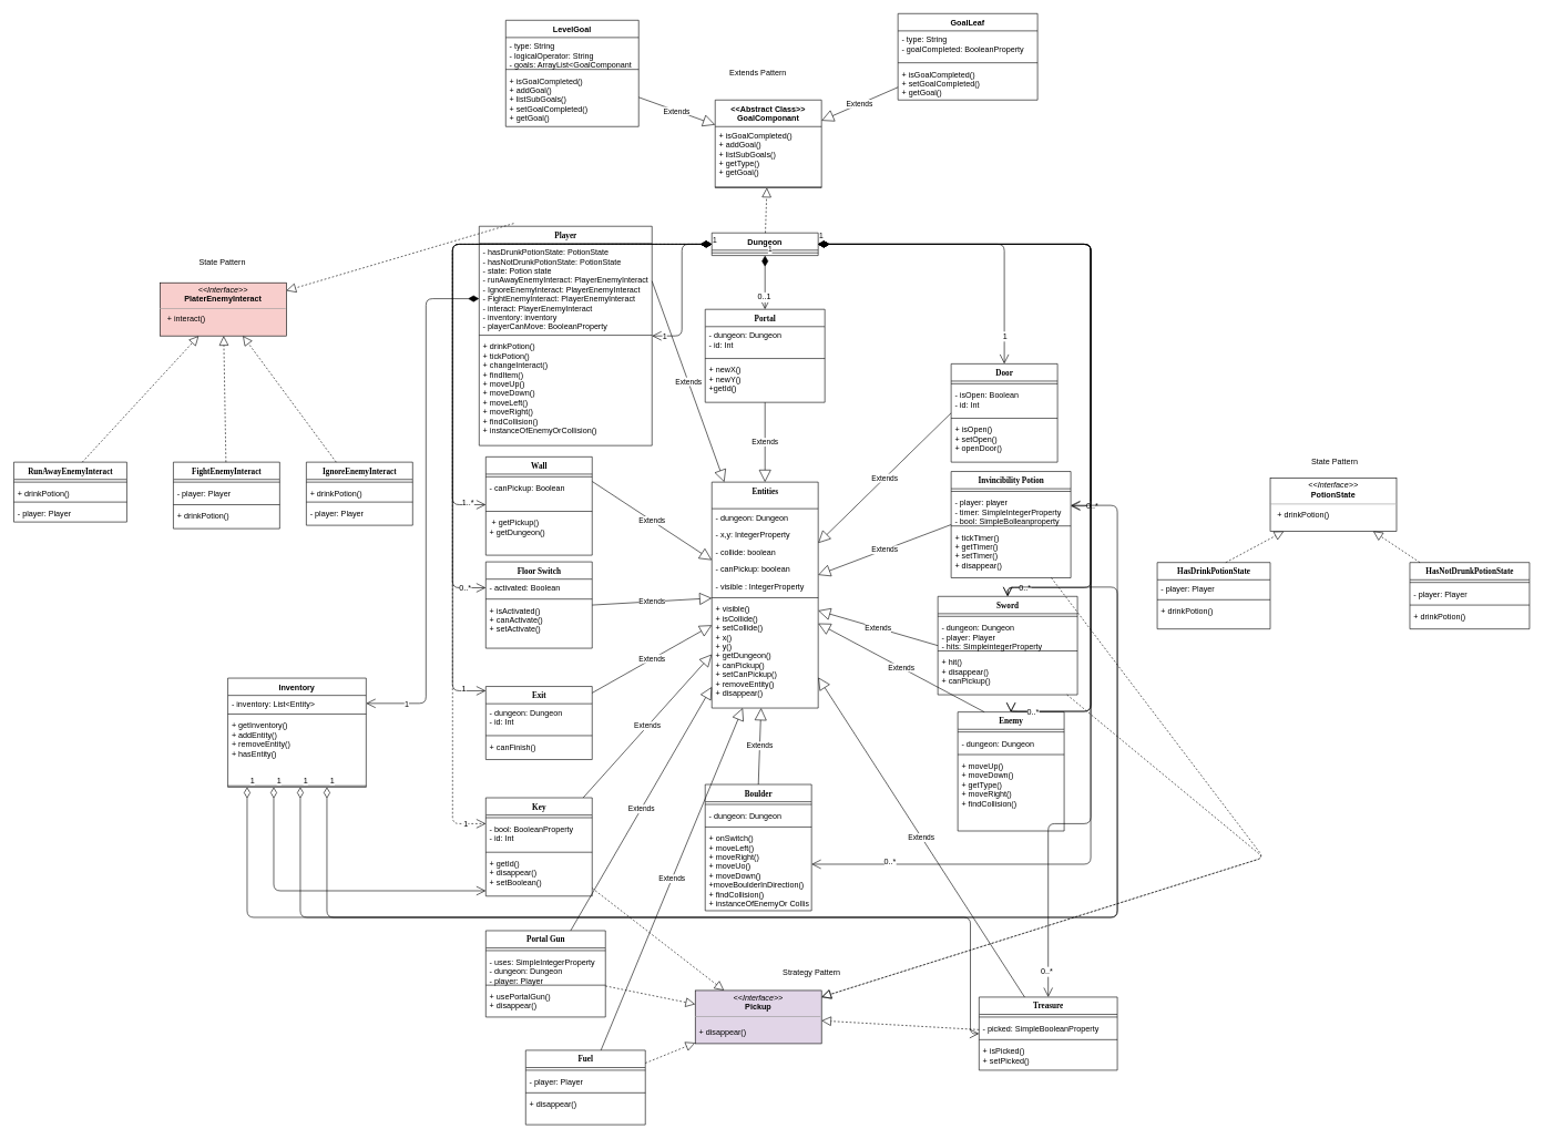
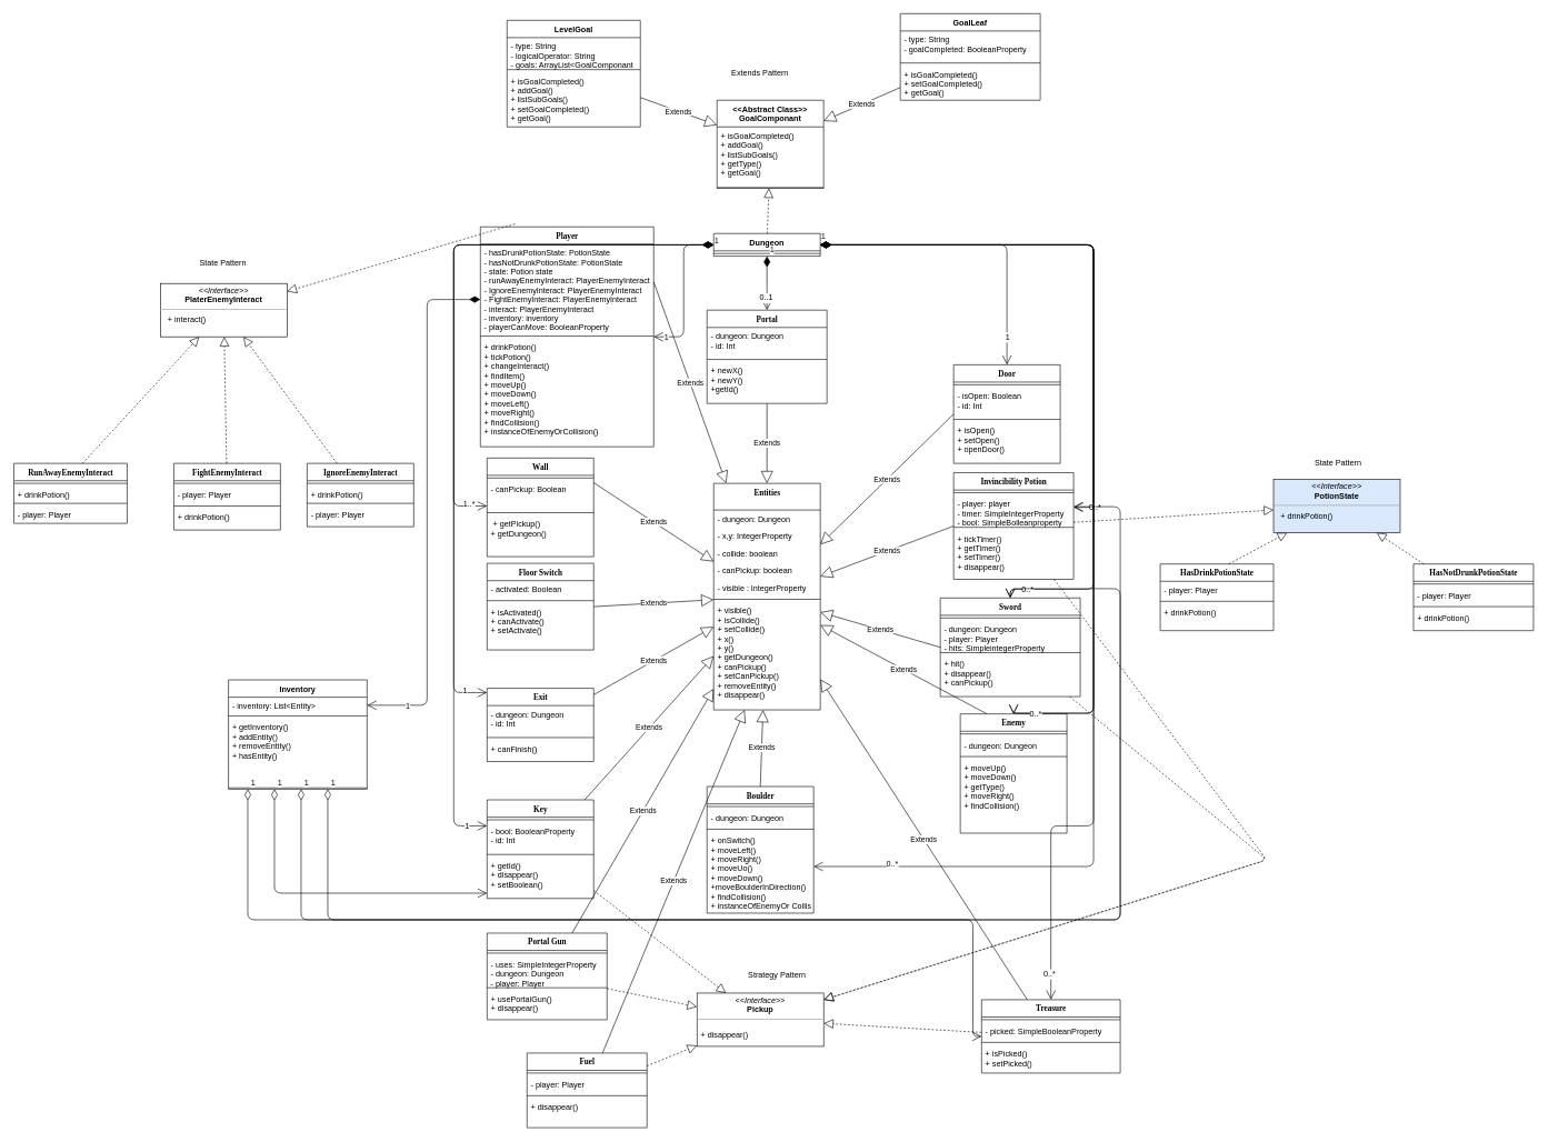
- <mxCell id="122" value="&lt;p style=&quot;margin: 0px ; margin-top: 4px ; text-align: center&quot;&gt;&lt;i&gt;&amp;lt;&amp;lt;Interface&amp;gt;&amp;gt;&lt;/i&gt;&lt;br&gt;&lt;b&gt;PlaterEnemyInteract&lt;/b&gt;&lt;/p&gt;&lt;hr size=&quot;1&quot;&gt;&lt;p style=&quot;margin: 0px ; margin-left: 4px&quot;&gt;&lt;/p&gt;&lt;p style=&quot;margin: 0px ; margin-left: 4px&quot;&gt;&lt;br&gt;&lt;/p&gt;" style="verticalAlign=top;align=left;overflow=fill;fontSize=12;fontFamily=Helvetica;html=1;fillColor=#f8cecc;" parent="1" vertex="1"><mxGeometry x="240" y="425" width="190" height="80" as="geometry" /></mxCell>
+ <mxCell id="122" value="&lt;p style=&quot;margin: 0px ; margin-top: 4px ; text-align: center&quot;&gt;&lt;i&gt;&amp;lt;&amp;lt;Interface&amp;gt;&amp;gt;&lt;/i&gt;&lt;br&gt;&lt;b&gt;PlaterEnemyInteract&lt;/b&gt;&lt;/p&gt;&lt;hr size=&quot;1&quot;&gt;&lt;p style=&quot;margin: 0px ; margin-left: 4px&quot;&gt;&lt;/p&gt;&lt;p style=&quot;margin: 0px ; margin-left: 4px&quot;&gt;&lt;br&gt;&lt;/p&gt;" style="verticalAlign=top;align=left;overflow=fill;fontSize=12;fontFamily=Helvetica;html=1;" parent="1" vertex="1"><mxGeometry x="240" y="425" width="190" height="80" as="geometry" /></mxCell>
- <mxCell id="136" value="&lt;p style=&quot;margin: 0px ; margin-top: 4px ; text-align: center&quot;&gt;&lt;i&gt;&amp;lt;&amp;lt;Interface&amp;gt;&amp;gt;&lt;/i&gt;&lt;br&gt;&lt;b&gt;PotionState&lt;/b&gt;&lt;/p&gt;&lt;hr size=&quot;1&quot;&gt;&lt;p style=&quot;margin: 0px ; margin-left: 4px&quot;&gt;&lt;/p&gt;&lt;p style=&quot;margin: 0px ; margin-left: 4px&quot;&gt;&lt;br&gt;&lt;/p&gt;" style="verticalAlign=top;align=left;overflow=fill;fontSize=12;fontFamily=Helvetica;html=1;" parent="1" vertex="1"><mxGeometry x="1910" y="719" width="190" height="80" as="geometry" /></mxCell>
+ <mxCell id="136" value="&lt;p style=&quot;margin: 0px ; margin-top: 4px ; text-align: center&quot;&gt;&lt;i&gt;&amp;lt;&amp;lt;Interface&amp;gt;&amp;gt;&lt;/i&gt;&lt;br&gt;&lt;b&gt;PotionState&lt;/b&gt;&lt;/p&gt;&lt;hr size=&quot;1&quot;&gt;&lt;p style=&quot;margin: 0px ; margin-left: 4px&quot;&gt;&lt;/p&gt;&lt;p style=&quot;margin: 0px ; margin-left: 4px&quot;&gt;&lt;br&gt;&lt;/p&gt;" style="verticalAlign=top;align=left;overflow=fill;fontSize=12;fontFamily=Helvetica;html=1;fillColor=#dae8fc;" parent="1" vertex="1"><mxGeometry x="1910" y="719" width="190" height="80" as="geometry" /></mxCell>
+ <mxCell id="139" value="" style="endArrow=block;dashed=1;endFill=0;endSize=12;html=1;" parent="1" source="62" target="136" edge="1"><mxGeometry width="160" relative="1" as="geometry"><mxPoint x="1803.02" y="720" as="sourcePoint" /><mxPoint x="1978.134" y="530" as="targetPoint" /></mxGeometry></mxCell>
- <mxCell id="87" value="1" style="endArrow=open;html=1;endSize=12;startArrow=diamondThin;startSize=14;startFill=1;edgeStyle=orthogonalEdgeStyle;align=left;verticalAlign=bottom;" parent="1" source="79" target="43" edge="1"><mxGeometry x="-1" y="3" relative="1" as="geometry"><mxPoint x="1310" y="424" as="sourcePoint" /><mxPoint x="1540" y="640" as="targetPoint" /><Array as="points"><mxPoint x="680" y="367" /><mxPoint x="680" y="884" /></Array></mxGeometry></mxCell>
- <mxCell id="88" value="0..*" style="text;html=1;resizable=0;points=[];align=center;verticalAlign=middle;labelBackgroundColor=#ffffff;" parent="87" vertex="1" connectable="0"><mxGeometry x="0.933" y="1" relative="1" as="geometry"><mxPoint as="offset" /></mxGeometry></mxCell>
- <mxCell id="91" value="1" style="endArrow=open;html=1;endSize=12;startArrow=diamondThin;startSize=14;startFill=1;edgeStyle=orthogonalEdgeStyle;align=left;verticalAlign=bottom;dashed=1;" parent="1" source="79" target="33" edge="1"><mxGeometry x="-1" y="3" relative="1" as="geometry"><mxPoint x="1330" y="444" as="sourcePoint" /><mxPoint x="1560" y="660" as="targetPoint" /><Array as="points"><mxPoint x="680" y="367" /><mxPoint x="680" y="1239" /></Array></mxGeometry></mxCell>
+ <mxCell id="91" value="1" style="endArrow=open;html=1;endSize=12;startArrow=diamondThin;startSize=14;startFill=1;edgeStyle=orthogonalEdgeStyle;align=left;verticalAlign=bottom;" parent="1" source="79" target="33" edge="1"><mxGeometry x="-1" y="3" relative="1" as="geometry"><mxPoint x="1330" y="444" as="sourcePoint" /><mxPoint x="1560" y="660" as="targetPoint" /><Array as="points"><mxPoint x="680" y="367" /><mxPoint x="680" y="1239" /></Array></mxGeometry></mxCell>
- <mxCell id="180" value="Strategy Pattern&lt;br&gt;" style="text;html=1;resizable=0;points=[];autosize=1;align=left;verticalAlign=top;spacingTop=-4;" vertex="1" parent="1"><mxGeometry x="1175" y="1454" width="100" height="20" as="geometry" /></mxCell>
+ <mxCell id="180" value="Strategy Pattern&lt;br&gt;" style="text;html=1;resizable=0;points=[];autosize=1;align=left;verticalAlign=top;spacingTop=-4;" vertex="1" parent="1"><mxGeometry x="1120" y="1454" width="100" height="20" as="geometry" /></mxCell>
- <mxCell id="172" value="&lt;p style=&quot;margin: 0px ; margin-top: 4px ; text-align: center&quot;&gt;&lt;i&gt;&amp;lt;&amp;lt;Interface&amp;gt;&amp;gt;&lt;/i&gt;&lt;br&gt;&lt;b&gt;Pickup&lt;/b&gt;&lt;/p&gt;&lt;hr size=&quot;1&quot;&gt;&lt;p style=&quot;margin: 0px ; margin-left: 4px&quot;&gt;&lt;/p&gt;&lt;p style=&quot;margin: 0px ; margin-left: 4px&quot;&gt;&lt;br&gt;&lt;/p&gt;" style="verticalAlign=top;align=left;overflow=fill;fontSize=12;fontFamily=Helvetica;html=1;fillColor=#e1d5e7;" vertex="1" parent="1"><mxGeometry x="1045" y="1490" width="190" height="80" as="geometry" /></mxCell>
+ <mxCell id="172" value="&lt;p style=&quot;margin: 0px ; margin-top: 4px ; text-align: center&quot;&gt;&lt;i&gt;&amp;lt;&amp;lt;Interface&amp;gt;&amp;gt;&lt;/i&gt;&lt;br&gt;&lt;b&gt;Pickup&lt;/b&gt;&lt;/p&gt;&lt;hr size=&quot;1&quot;&gt;&lt;p style=&quot;margin: 0px ; margin-left: 4px&quot;&gt;&lt;/p&gt;&lt;p style=&quot;margin: 0px ; margin-left: 4px&quot;&gt;&lt;br&gt;&lt;/p&gt;" style="verticalAlign=top;align=left;overflow=fill;fontSize=12;fontFamily=Helvetica;html=1;" vertex="1" parent="1"><mxGeometry x="1045" y="1490" width="190" height="80" as="geometry" /></mxCell>
